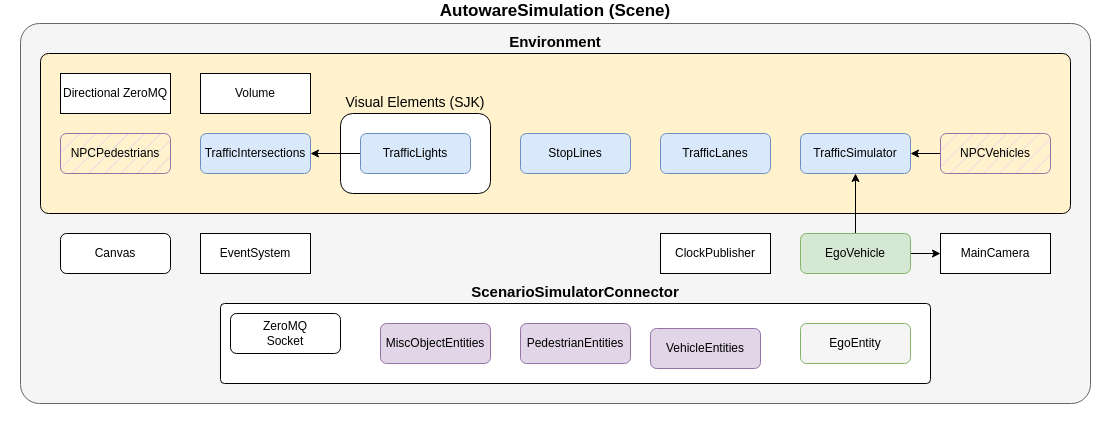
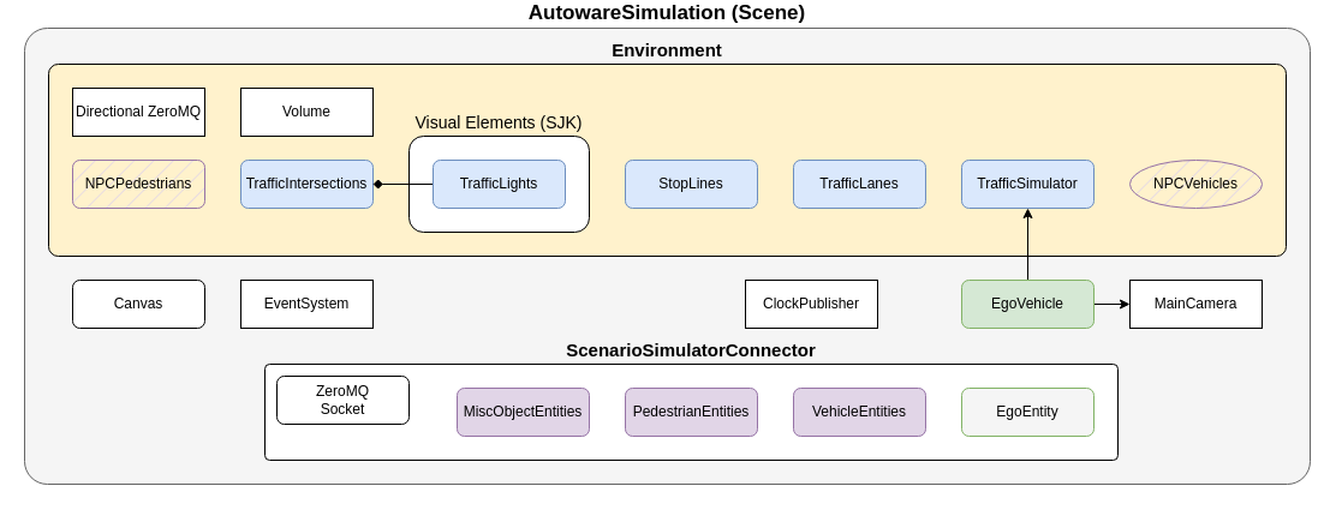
- <mxCell id="8" value="" style="edgeStyle=orthogonalEdgeStyle;rounded=0;orthogonalLoop=1;jettySize=auto;html=1;" edge="1" parent="1" source="9" target="7"><mxGeometry relative="1" as="geometry" /></mxCell>
+ <mxCell id="8" value="" style="edgeStyle=orthogonalEdgeStyle;rounded=0;orthogonalLoop=1;jettySize=auto;html=1;endArrow=diamond;" edge="1" parent="1" source="9" target="7"><mxGeometry relative="1" as="geometry" /></mxCell>
- <mxCell id="11" value="" style="edgeStyle=orthogonalEdgeStyle;rounded=0;orthogonalLoop=1;jettySize=auto;html=1;" edge="1" parent="1" source="12" target="10"><mxGeometry relative="1" as="geometry" /></mxCell>
- <mxCell id="12" value="NPCVehicles" style="rounded=1;whiteSpace=wrap;html=1;fillColor=#e1d5e7;strokeColor=#9673a6;fillStyle=hatch;" vertex="1" parent="1"><mxGeometry x="940" y="130" width="110" height="40" as="geometry" /></mxCell>
+ <mxCell id="12" value="NPCVehicles" style="ellipse;whiteSpace=wrap;html=1;fillColor=#e1d5e7;strokeColor=#9673a6;fillStyle=hatch;" vertex="1" parent="1"><mxGeometry x="940" y="130" width="110" height="40" as="geometry" /></mxCell>
- <mxCell id="19" value="&lt;div&gt;ClockPublisher&lt;/div&gt;" style="rounded=0;whiteSpace=wrap;html=1;" vertex="1" parent="1"><mxGeometry x="660" y="230" width="110" height="40" as="geometry" /></mxCell>
+ <mxCell id="19" value="&lt;div&gt;ClockPublisher&lt;/div&gt;" style="rounded=0;whiteSpace=wrap;html=1;" vertex="1" parent="1"><mxGeometry x="620" y="230" width="110" height="40" as="geometry" /></mxCell>
- <mxCell id="27" value="&lt;div&gt;VehicleEntities&lt;/div&gt;" style="rounded=1;whiteSpace=wrap;html=1;fillColor=#e1d5e7;strokeColor=#9673a6;" vertex="1" parent="1"><mxGeometry x="650" y="325" width="110" height="40" as="geometry" /></mxCell>
+ <mxCell id="27" value="&lt;div&gt;VehicleEntities&lt;/div&gt;" style="rounded=1;whiteSpace=wrap;html=1;fillColor=#e1d5e7;strokeColor=#9673a6;" vertex="1" parent="1"><mxGeometry x="660" y="320" width="110" height="40" as="geometry" /></mxCell>
